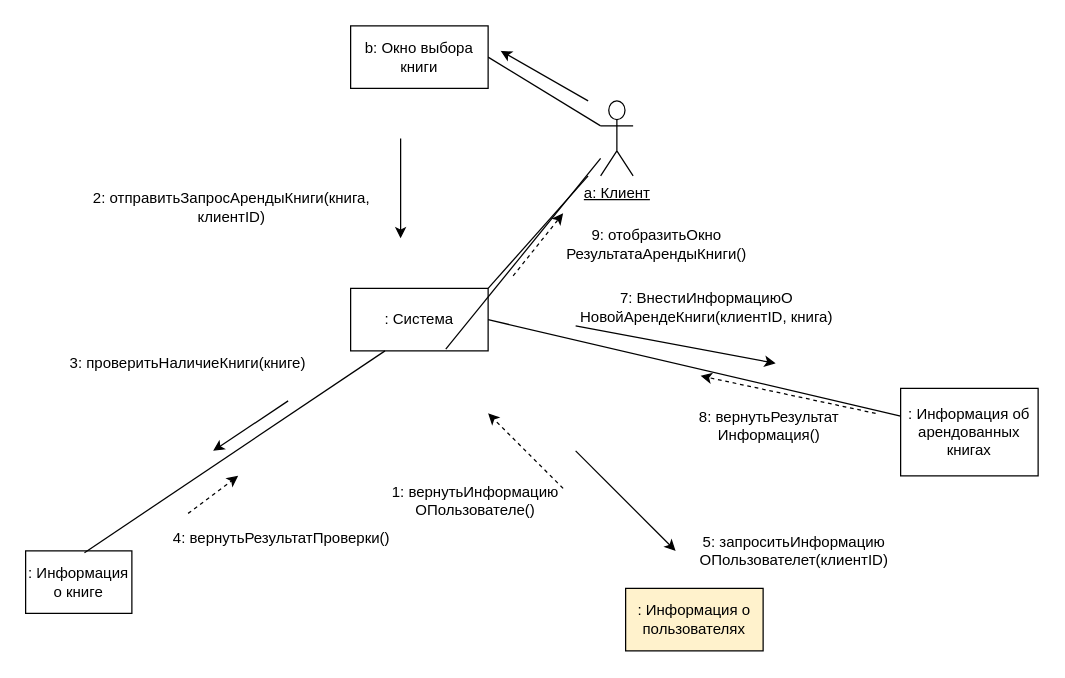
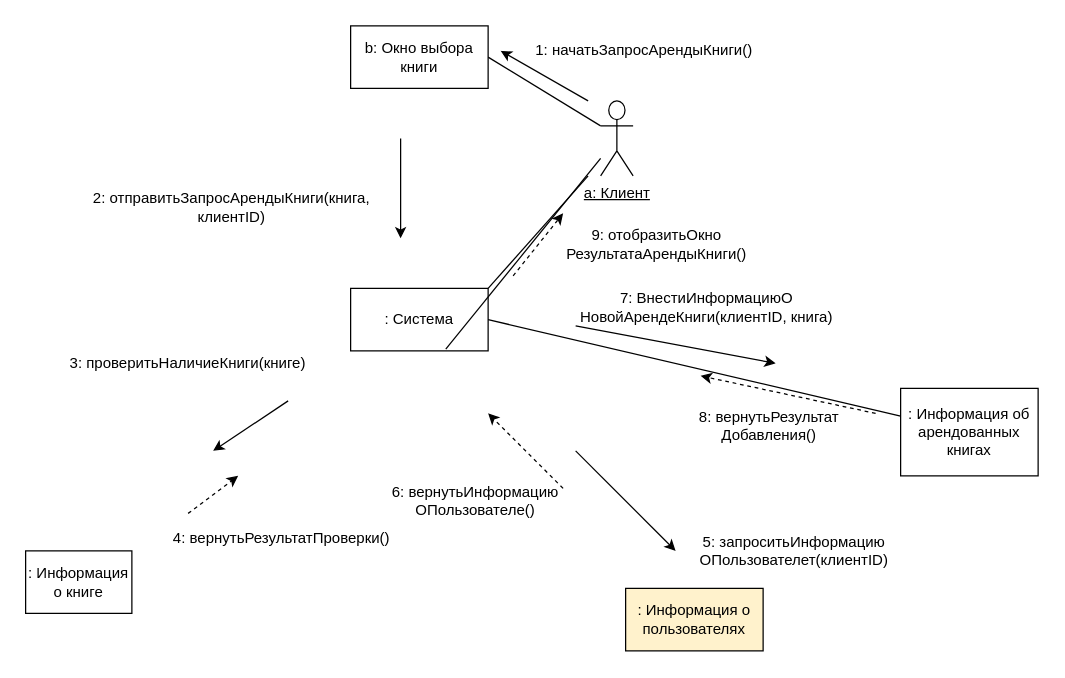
+ <mxCell id="13" value="1: начатьЗапросАрендыКниги()" style="text;html=1;align=center;verticalAlign=middle;whiteSpace=wrap;rounded=0;" vertex="1" parent="1"><mxGeometry x="420" y="30" width="190" height="20" as="geometry" /></mxCell>
- <mxCell id="28" value="8: вернутьРезультат&lt;div&gt;Информация&lt;span style=&quot;background-color: initial;&quot;&gt;()&lt;/span&gt;&lt;/div&gt;" style="text;html=1;align=center;verticalAlign=middle;whiteSpace=wrap;rounded=0;" vertex="1" parent="1"><mxGeometry x="550" y="330" width="130" height="20" as="geometry" /></mxCell>
+ <mxCell id="28" value="8: вернутьРезультат&lt;div&gt;Добавления&lt;span style=&quot;background-color: initial;&quot;&gt;()&lt;/span&gt;&lt;/div&gt;" style="text;html=1;align=center;verticalAlign=middle;whiteSpace=wrap;rounded=0;" vertex="1" parent="1"><mxGeometry x="550" y="330" width="130" height="20" as="geometry" /></mxCell>
- <mxCell id="18" style="rounded=0;orthogonalLoop=1;jettySize=auto;html=1;entryX=0.554;entryY=0.029;entryDx=0;entryDy=0;endArrow=none;endFill=0;exitX=0.25;exitY=1;exitDx=0;exitDy=0;entryPerimeter=0;" edge="1" parent="1" source="6" target="17"><mxGeometry relative="1" as="geometry"><mxPoint x="210" y="200" as="sourcePoint" /><mxPoint x="210" y="360" as="targetPoint" /></mxGeometry></mxCell>
- <mxCell id="25" value="1: вернутьИнформацию&lt;div&gt;ОПользователе&lt;span style=&quot;background-color: initial;&quot;&gt;()&lt;/span&gt;&lt;/div&gt;" style="text;html=1;align=center;verticalAlign=middle;whiteSpace=wrap;rounded=0;" vertex="1" parent="1"><mxGeometry x="310" y="390" width="140" height="20" as="geometry" /></mxCell>
+ <mxCell id="25" value="6: вернутьИнформацию&lt;div&gt;ОПользователе&lt;span style=&quot;background-color: initial;&quot;&gt;()&lt;/span&gt;&lt;/div&gt;" style="text;html=1;align=center;verticalAlign=middle;whiteSpace=wrap;rounded=0;" vertex="1" parent="1"><mxGeometry x="310" y="390" width="140" height="20" as="geometry" /></mxCell>
